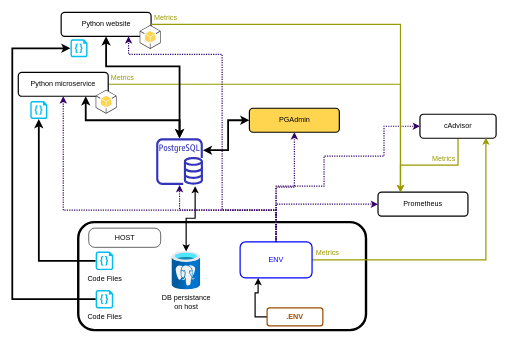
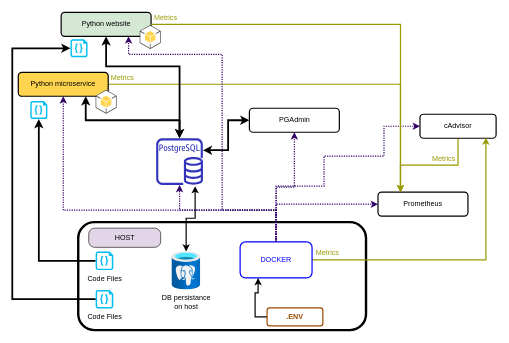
- <mxCell id="35" value="Python website" style="rounded=1;whiteSpace=wrap;html=1;strokeWidth=2;" vertex="1" parent="1"><mxGeometry x="101.5" y="20" width="150" height="40" as="geometry" /></mxCell>
+ <mxCell id="35" value="Python website" style="rounded=1;whiteSpace=wrap;html=1;strokeWidth=2;fillColor=#d5e8d4;" vertex="1" parent="1"><mxGeometry x="101.5" y="20" width="150" height="40" as="geometry" /></mxCell>
- <mxCell id="5" value="Python microservice" style="rounded=1;whiteSpace=wrap;html=1;strokeWidth=2;" parent="1" vertex="1"><mxGeometry x="30" y="120" width="150" height="40" as="geometry" /></mxCell>
+ <mxCell id="5" value="Python microservice" style="rounded=1;whiteSpace=wrap;html=1;strokeWidth=2;fillColor=#ffd44f;" parent="1" vertex="1"><mxGeometry x="30" y="120" width="150" height="40" as="geometry" /></mxCell>
- <mxCell id="9" value="PGAdmin" style="rounded=1;whiteSpace=wrap;html=1;strokeWidth=2;fillColor=#ffd44f;" parent="1" vertex="1"><mxGeometry x="415.5" y="180" width="150" height="40" as="geometry" /></mxCell>
+ <mxCell id="9" value="PGAdmin" style="rounded=1;whiteSpace=wrap;html=1;strokeWidth=2;" parent="1" vertex="1"><mxGeometry x="415.5" y="180" width="150" height="40" as="geometry" /></mxCell>
- <mxCell id="15" value="HOST" style="rounded=1;whiteSpace=wrap;html=1;rotation=0;arcSize=31;" parent="1" vertex="1"><mxGeometry x="147.5" y="380" width="120" height="32" as="geometry" /></mxCell>
+ <mxCell id="15" value="HOST" style="rounded=1;whiteSpace=wrap;html=1;rotation=0;arcSize=31;fillColor=#e1d5e7;" parent="1" vertex="1"><mxGeometry x="147.5" y="380" width="120" height="32" as="geometry" /></mxCell>
- <mxCell id="26" value="ENV" style="rounded=1;whiteSpace=wrap;html=1;strokeColor=#0000FF;strokeWidth=2;fontColor=#0000FF;" parent="1" vertex="1"><mxGeometry x="400" y="403" width="120" height="60" as="geometry" /></mxCell>
+ <mxCell id="26" value="DOCKER" style="rounded=1;whiteSpace=wrap;html=1;strokeColor=#0000FF;strokeWidth=2;fontColor=#0000FF;" parent="1" vertex="1"><mxGeometry x="400" y="403" width="120" height="60" as="geometry" /></mxCell>
